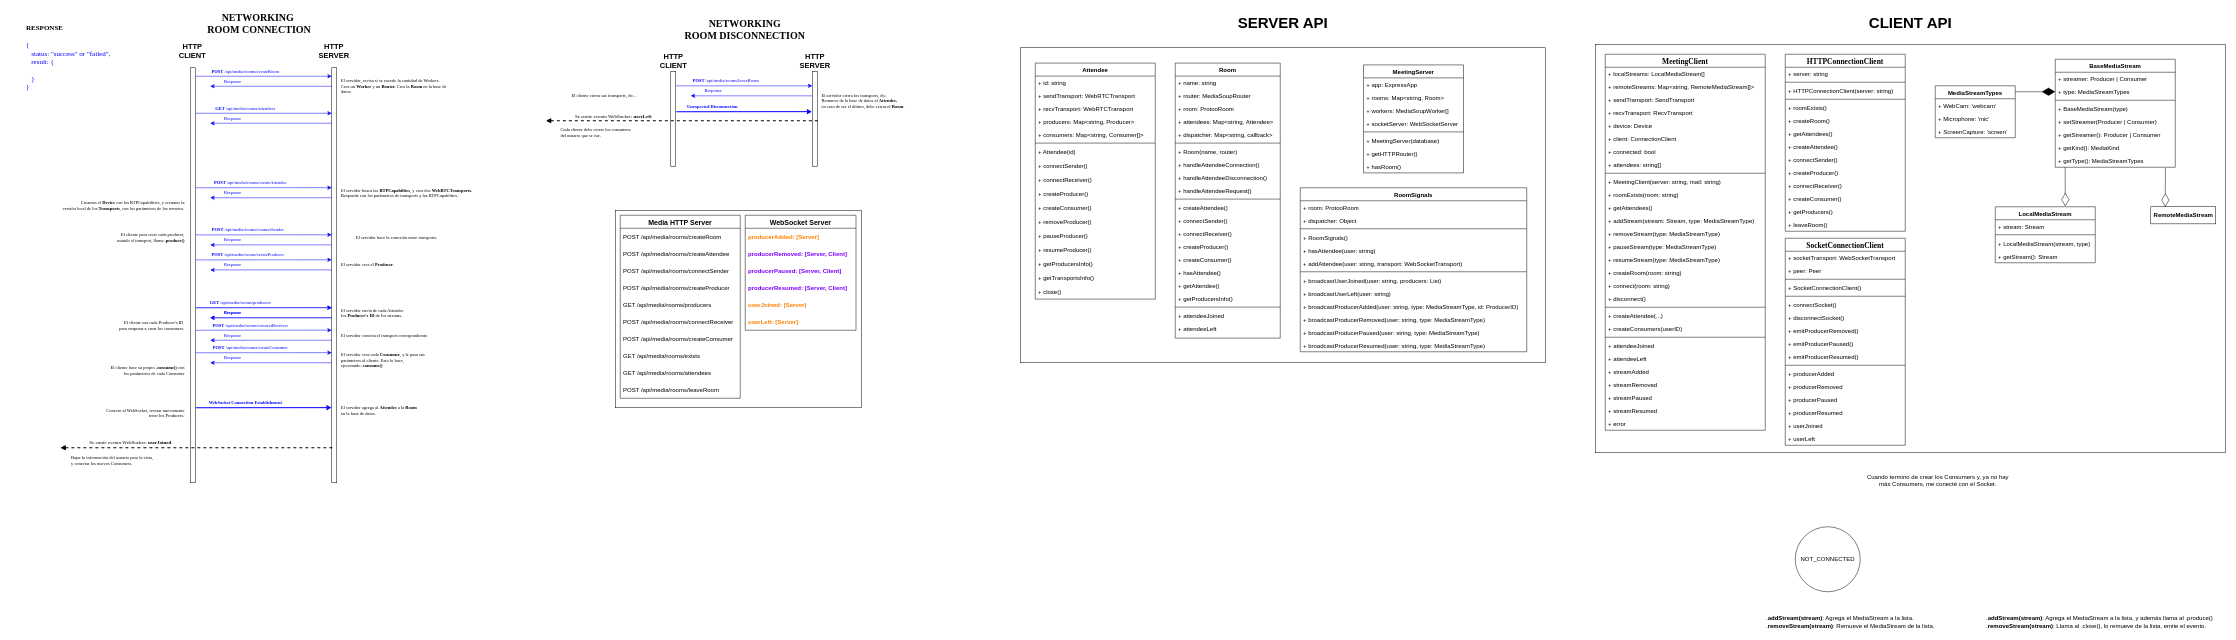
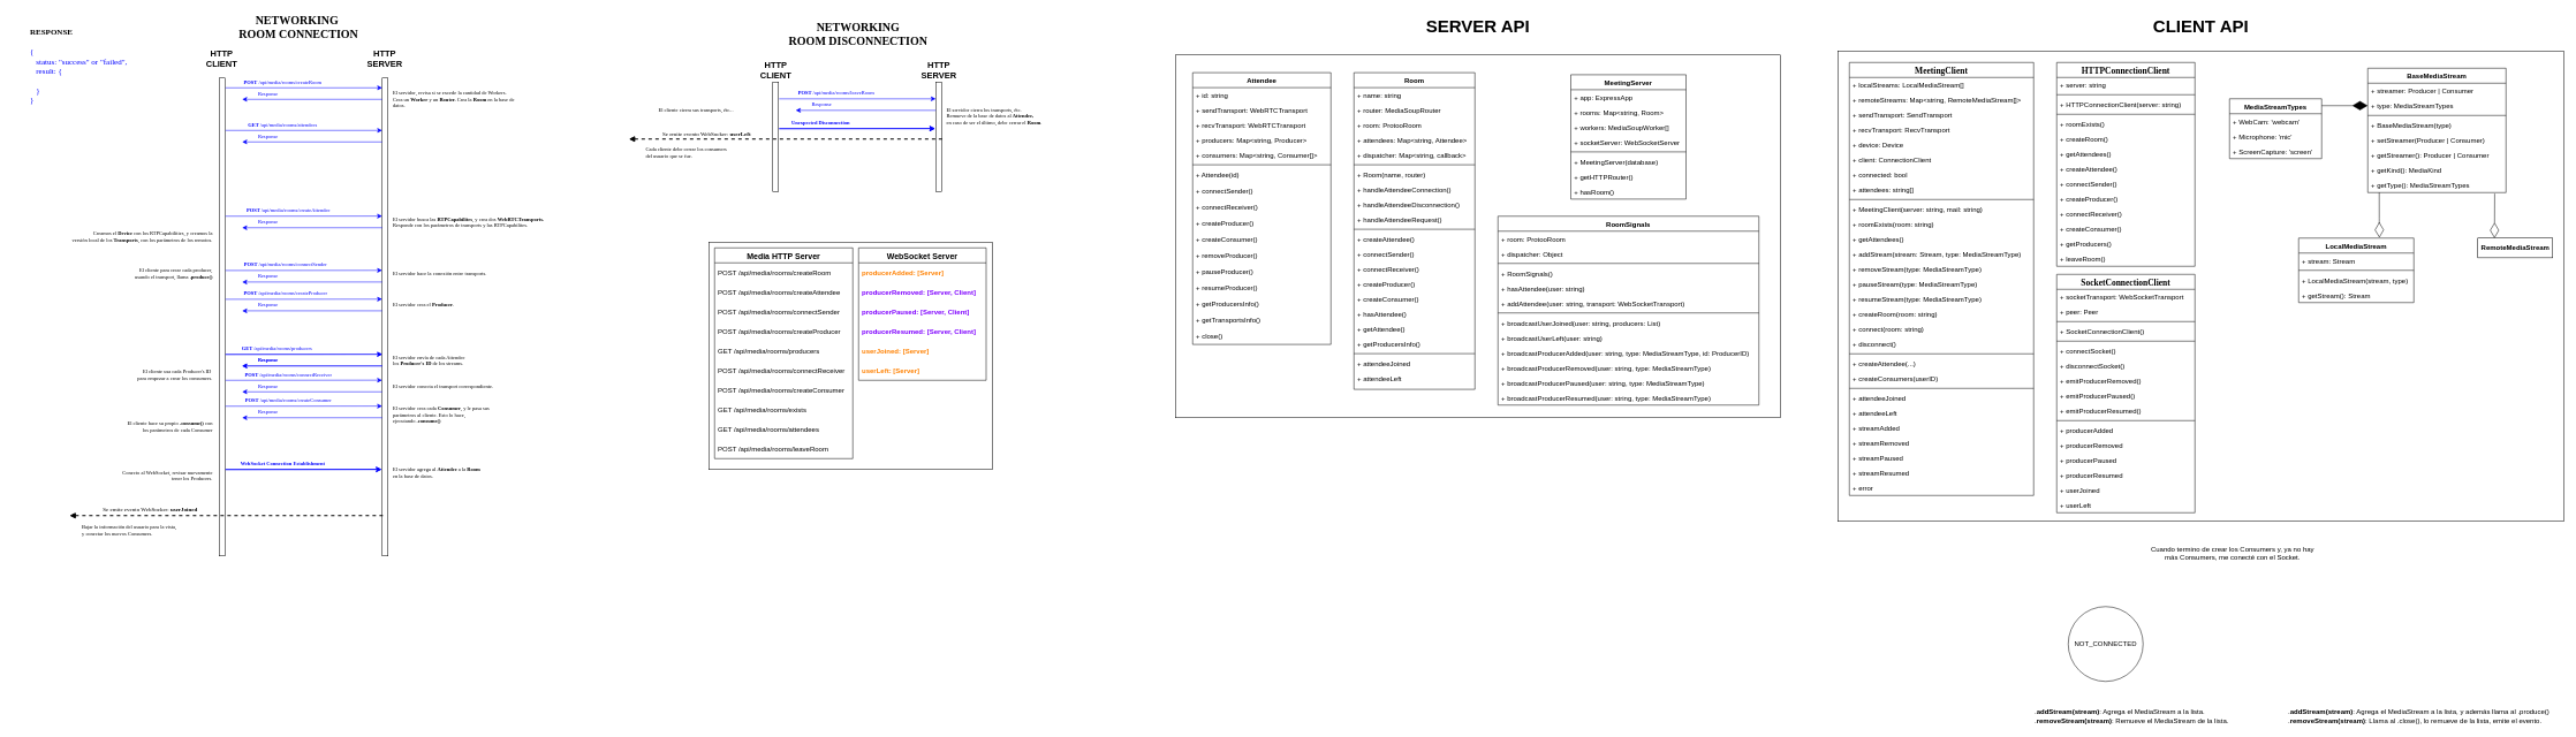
- <mxCell id="24" value="&lt;font color=&quot;#000000&quot;&gt;El servidor hace la conexión entre transports.&lt;br&gt;&lt;/font&gt;" style="text;html=1;align=left;verticalAlign=middle;resizable=0;points=[];autosize=1;fontSize=9;fontFamily=Verdana;fontColor=#0000FF;" parent="1" vertex="1"><mxGeometry x="710" y="464.29" width="240" height="20" as="geometry" /></mxCell>
+ <mxCell id="24" value="&lt;font color=&quot;#000000&quot;&gt;El servidor hace la conexión entre transports.&lt;br&gt;&lt;/font&gt;" style="text;html=1;align=left;verticalAlign=middle;resizable=0;points=[];autosize=1;fontSize=9;fontFamily=Verdana;fontColor=#0000FF;" parent="1" vertex="1"><mxGeometry x="680" y="464.29" width="240" height="20" as="geometry" /></mxCell>
